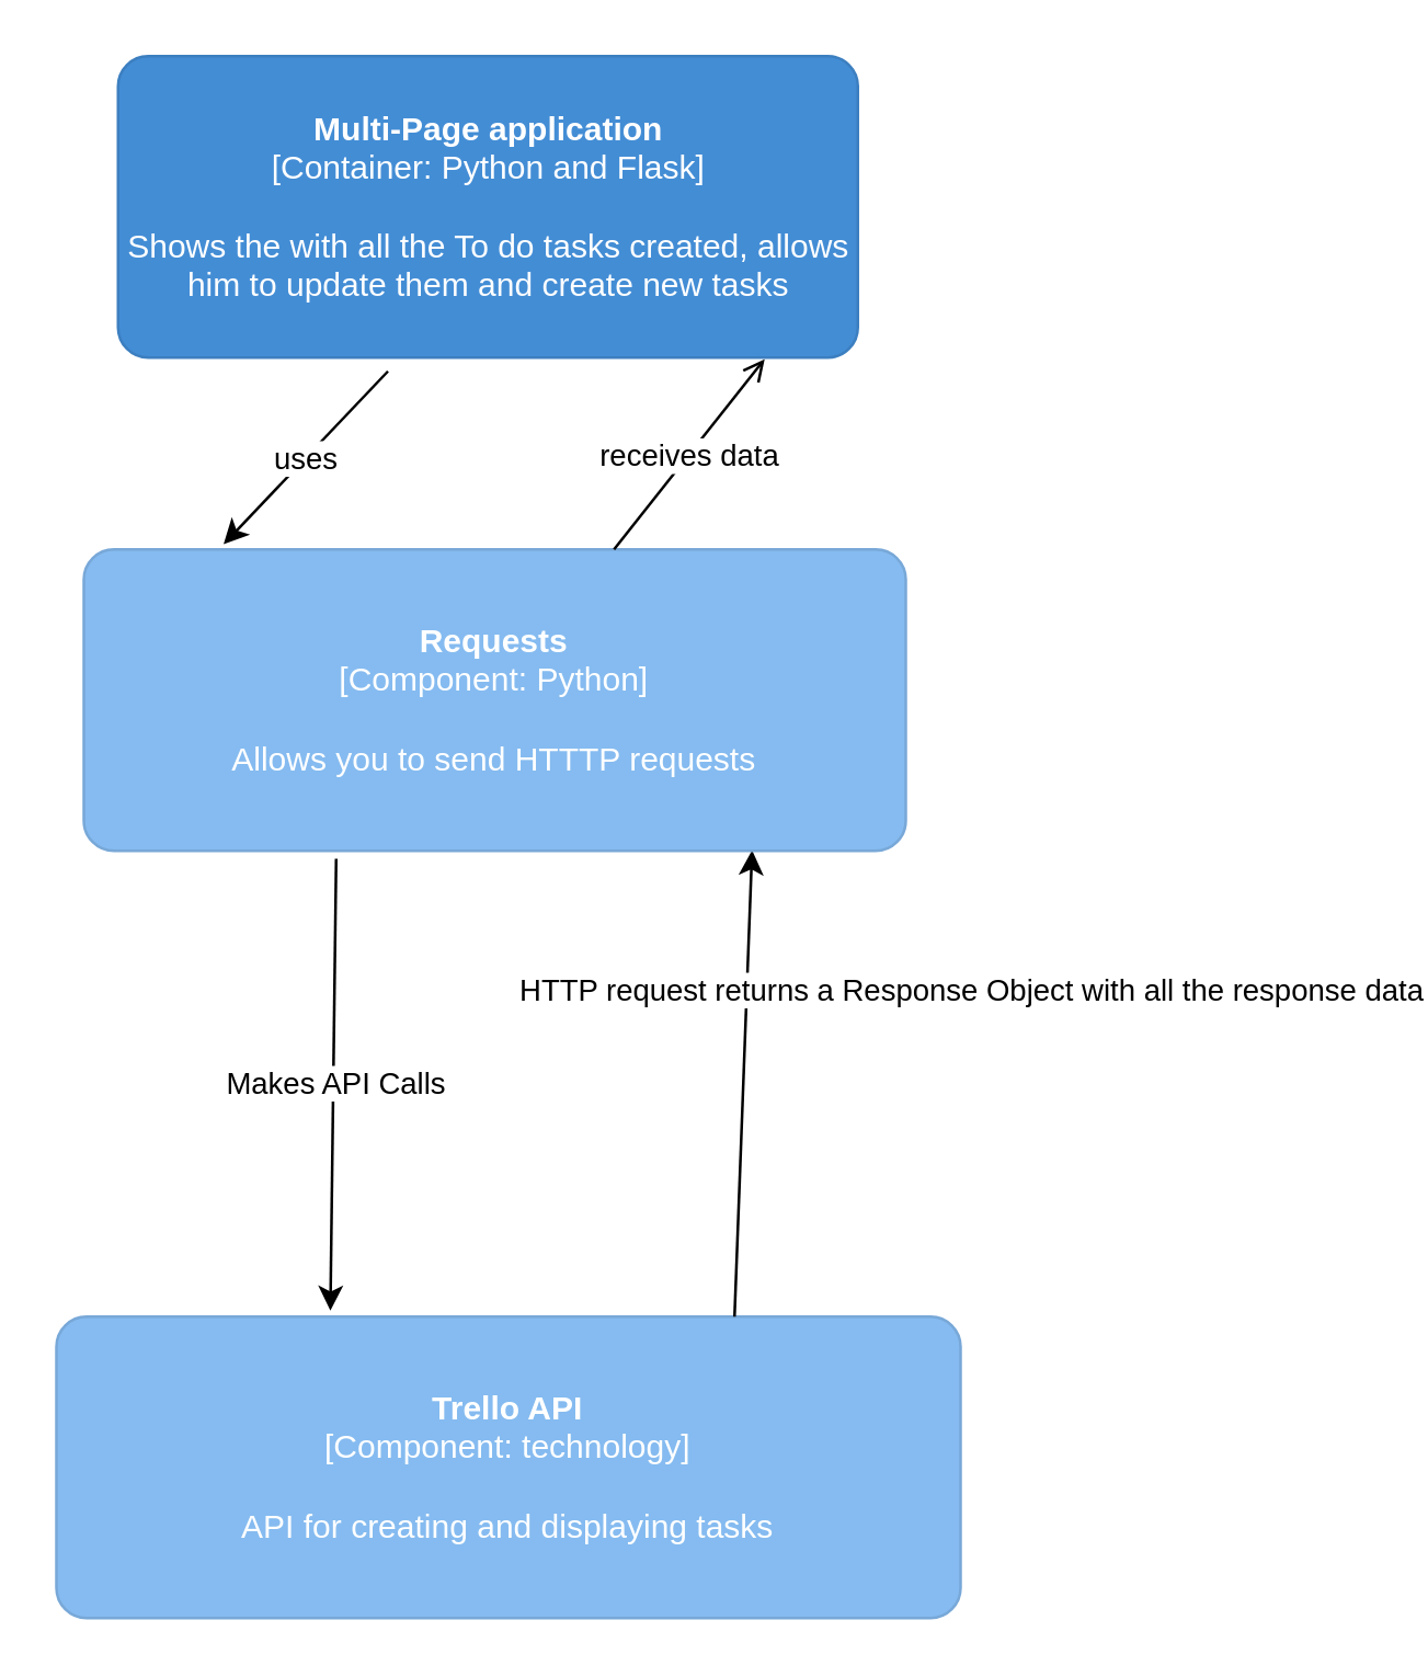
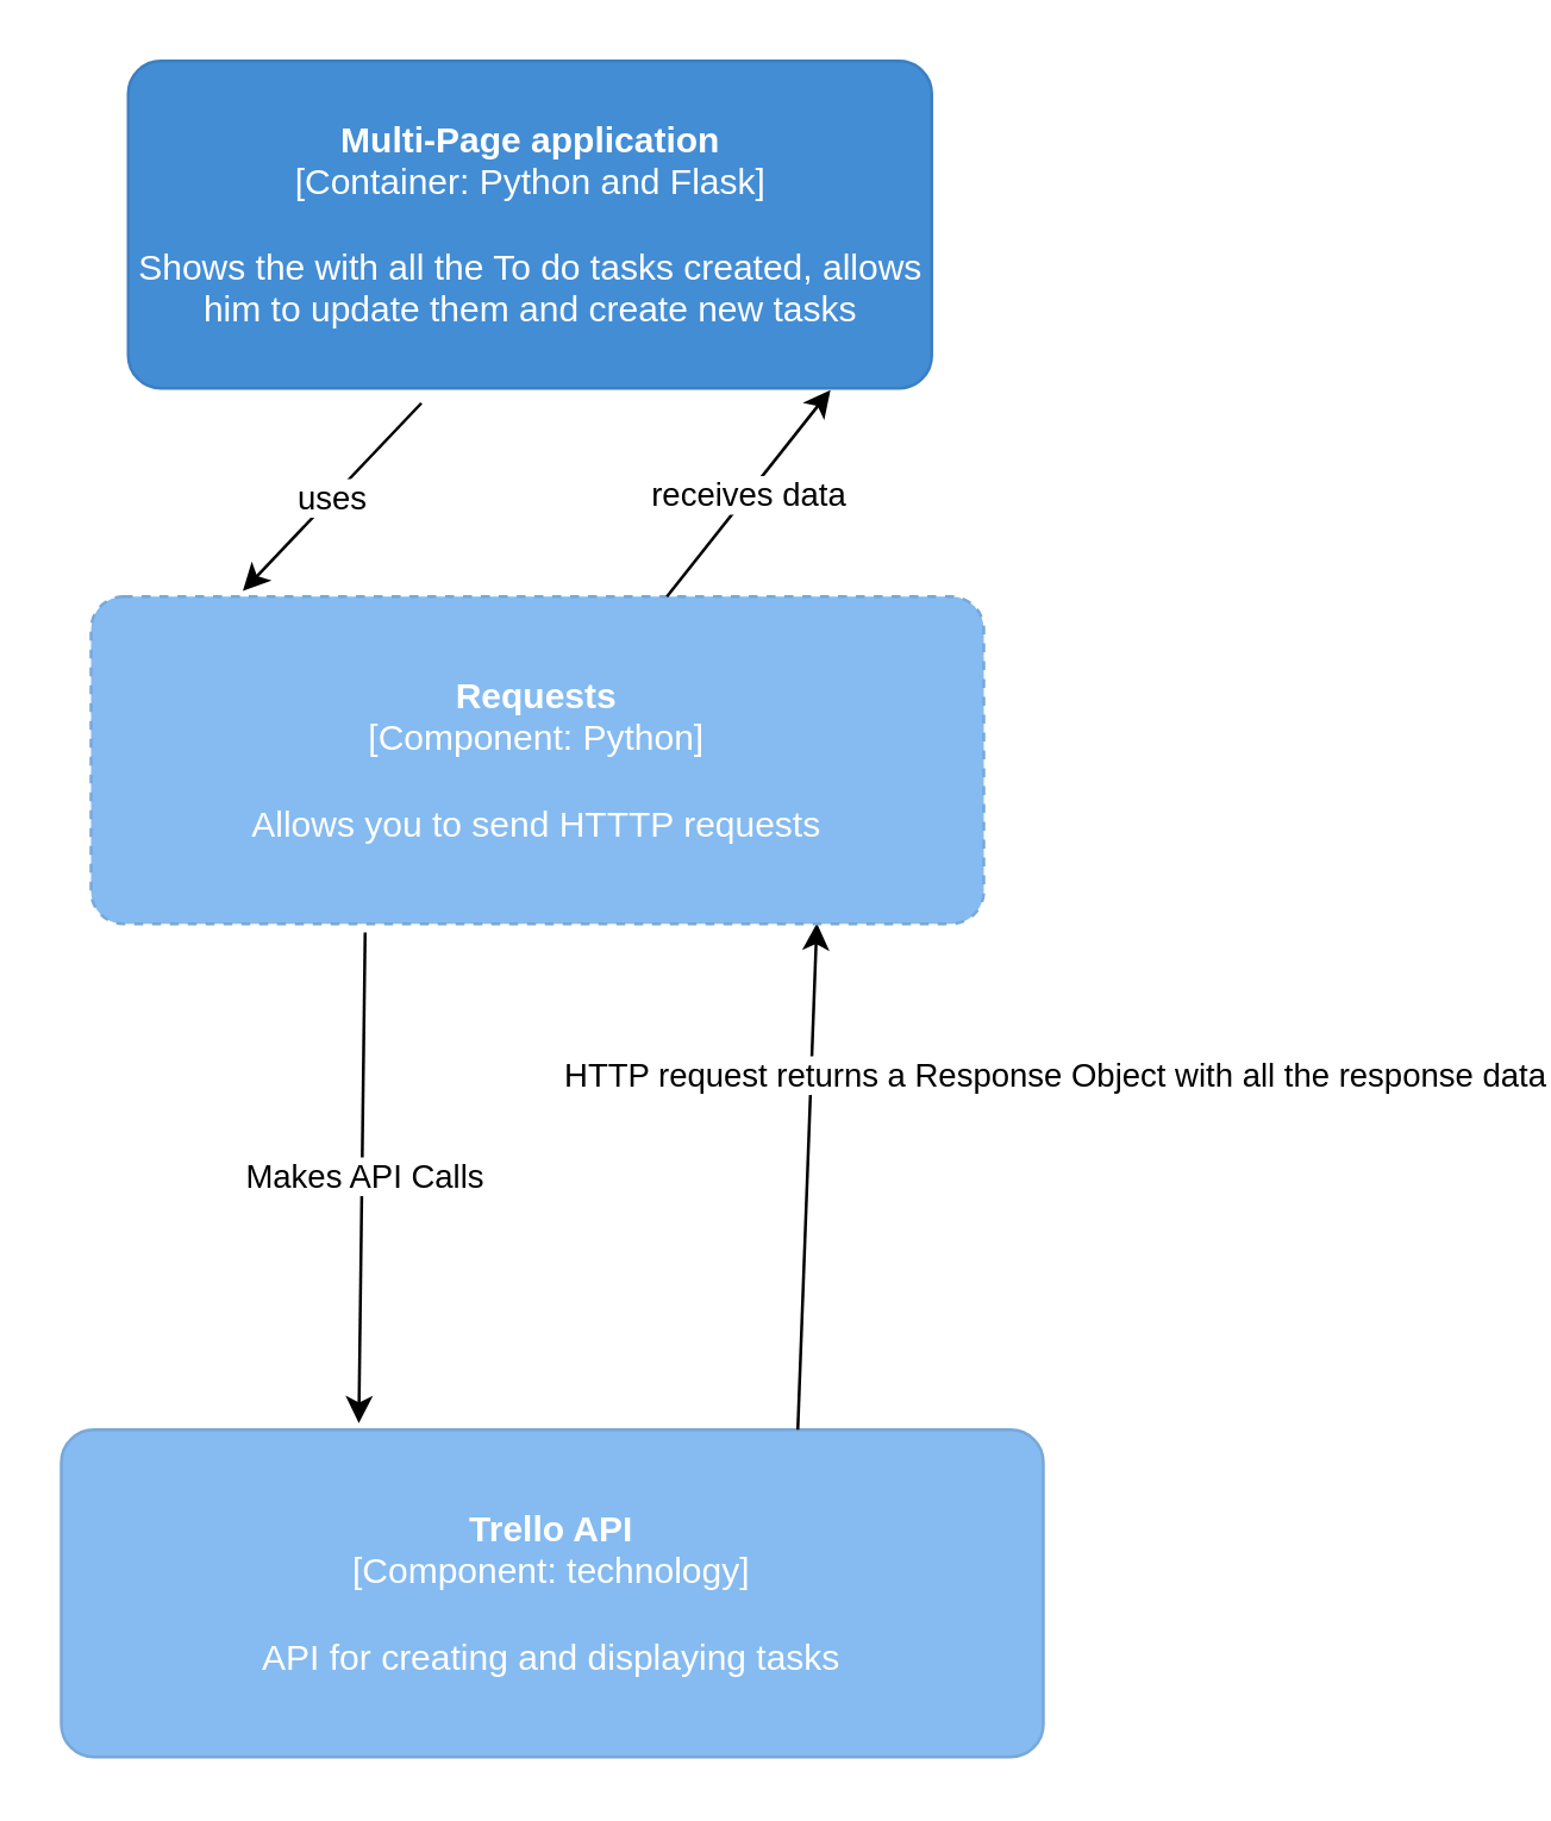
- <mxCell id="11" value="" style="endArrow=open;html=1;entryX=0.874;entryY=1.005;entryDx=0;entryDy=0;entryPerimeter=0;" edge="1" parent="1" source="8" target="2"><mxGeometry relative="1" as="geometry"><mxPoint x="280" y="190" as="sourcePoint" /><mxPoint x="380" y="190" as="targetPoint" /></mxGeometry></mxCell>
+ <mxCell id="11" value="" style="endArrow=classic;html=1;entryX=0.874;entryY=1.005;entryDx=0;entryDy=0;entryPerimeter=0;" edge="1" parent="1" source="8" target="2"><mxGeometry relative="1" as="geometry"><mxPoint x="280" y="190" as="sourcePoint" /><mxPoint x="380" y="190" as="targetPoint" /></mxGeometry></mxCell>
- <mxCell id="8" value="&lt;b&gt;Requests&lt;/b&gt;&lt;div&gt;[Component: Python]&lt;/div&gt;&lt;br&gt;&lt;div&gt;Allows you to send HTTTP requests&lt;/div&gt;" style="rounded=1;whiteSpace=wrap;html=1;labelBackgroundColor=none;fillColor=#85BBF0;fontColor=#ffffff;align=center;arcSize=10;strokeColor=#78A8D8;metaEdit=1;metaData={&quot;c4Type&quot;:{&quot;editable&quot;:false}};points=[[0.25,0,0],[0.5,0,0],[0.75,0,0],[1,0.25,0],[1,0.5,0],[1,0.75,0],[0.75,1,0],[0.5,1,0],[0.25,1,0],[0,0.75,0],[0,0.5,0],[0,0.25,0]];" vertex="1" parent="1"><mxGeometry x="30" y="200" width="300" height="110" as="geometry" /></mxCell>
+ <mxCell id="8" value="&lt;b&gt;Requests&lt;/b&gt;&lt;div&gt;[Component: Python]&lt;/div&gt;&lt;br&gt;&lt;div&gt;Allows you to send HTTTP requests&lt;/div&gt;" style="rounded=1;whiteSpace=wrap;html=1;labelBackgroundColor=none;fillColor=#85BBF0;fontColor=#ffffff;align=center;arcSize=10;strokeColor=#78A8D8;metaEdit=1;metaData={&quot;c4Type&quot;:{&quot;editable&quot;:false}};points=[[0.25,0,0],[0.5,0,0],[0.75,0,0],[1,0.25,0],[1,0.5,0],[1,0.75,0],[0.75,1,0],[0.5,1,0],[0.25,1,0],[0,0.75,0],[0,0.5,0],[0,0.25,0]];dashed=1;" vertex="1" parent="1"><mxGeometry x="30" y="200" width="300" height="110" as="geometry" /></mxCell>
